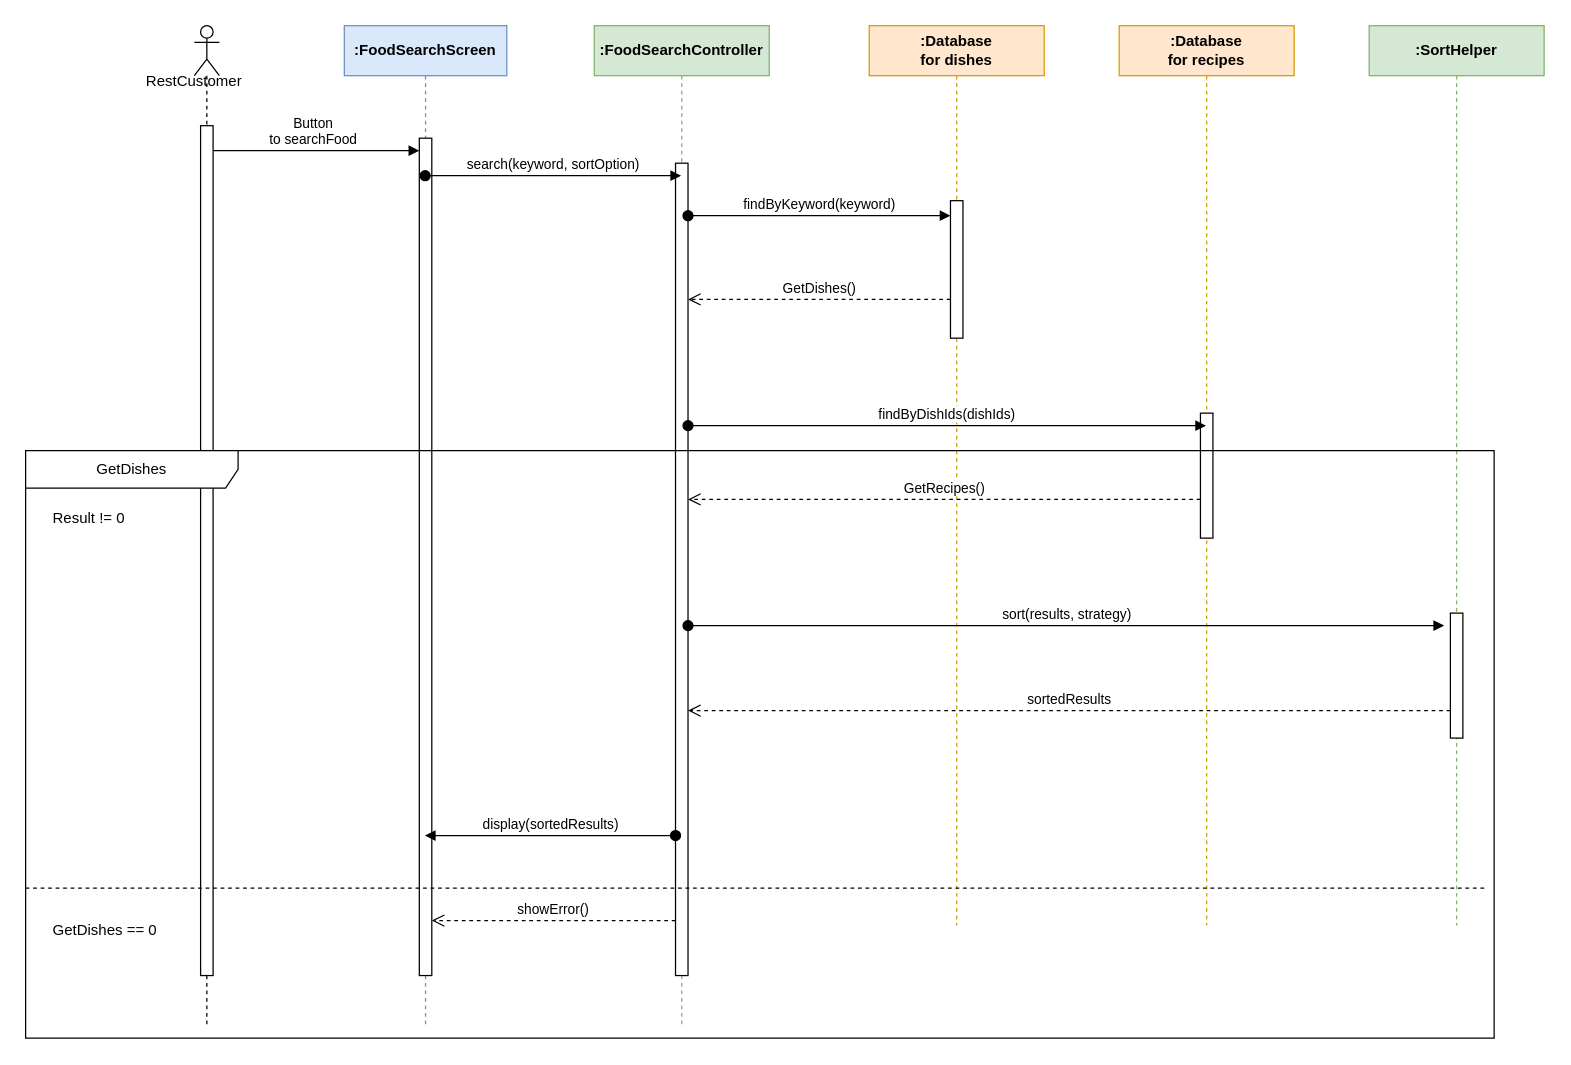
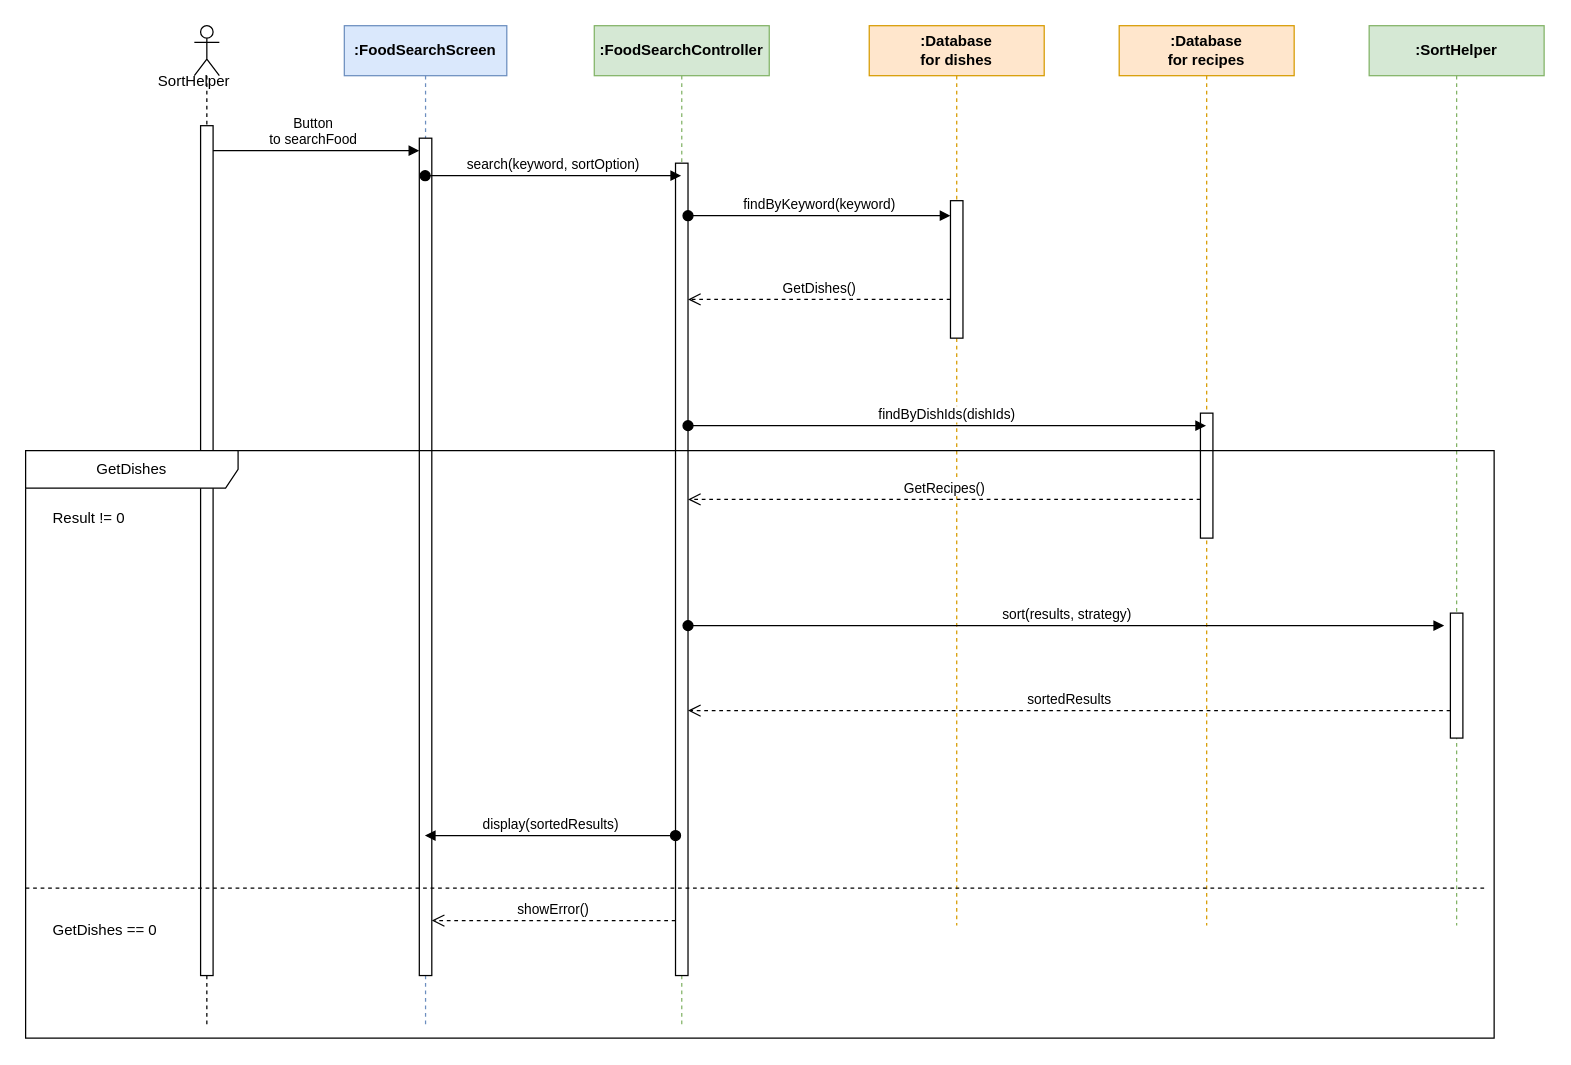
- <mxCell id="22" value="&lt;span style=&quot;text-wrap-mode: nowrap;&quot;&gt;RestCustomer&lt;/span&gt;" style="text;html=1;align=center;verticalAlign=middle;whiteSpace=wrap;rounded=0;" vertex="1" parent="1"><mxGeometry x="125" y="50" width="60" height="30" as="geometry" /></mxCell>
+ <mxCell id="22" value="&lt;span style=&quot;text-wrap-mode: nowrap;&quot;&gt;SortHelper&lt;/span&gt;" style="text;html=1;align=center;verticalAlign=middle;whiteSpace=wrap;rounded=0;" vertex="1" parent="1"><mxGeometry x="125" y="50" width="60" height="30" as="geometry" /></mxCell>
